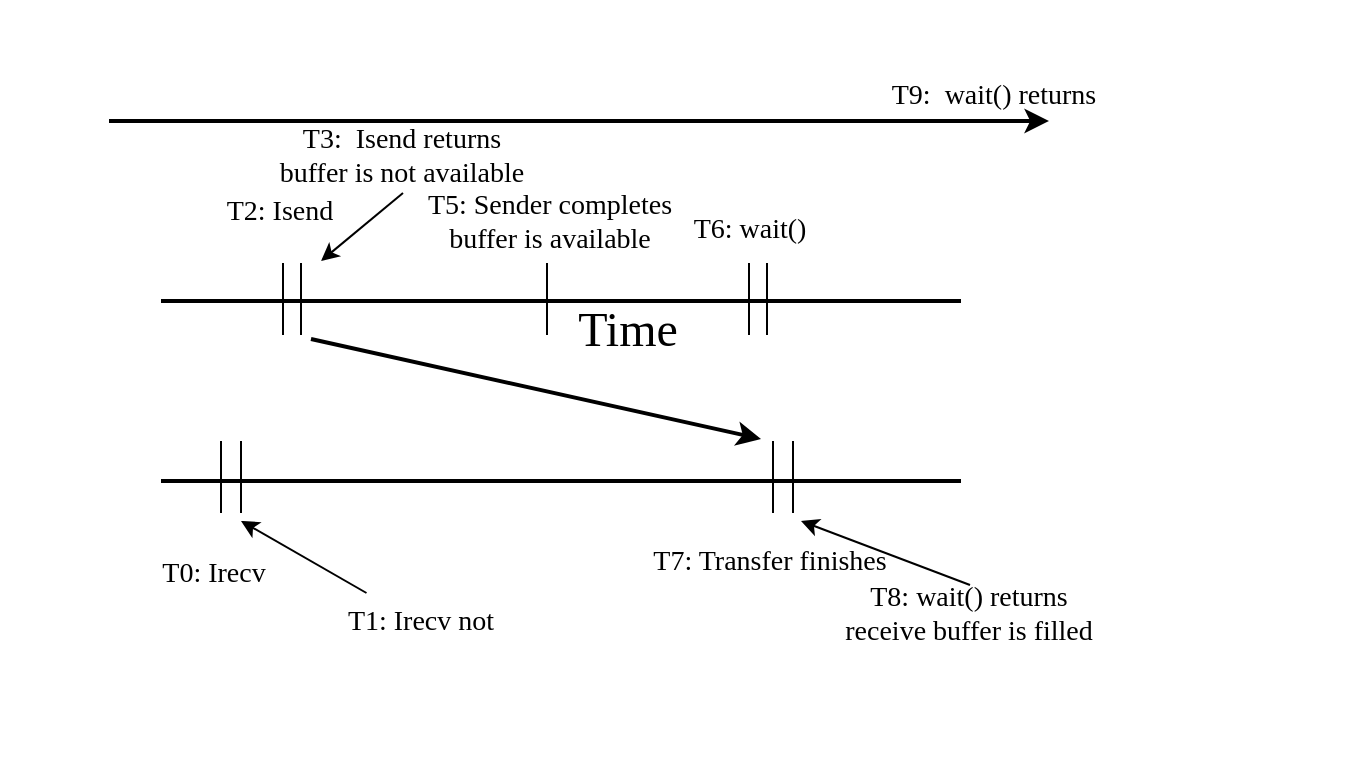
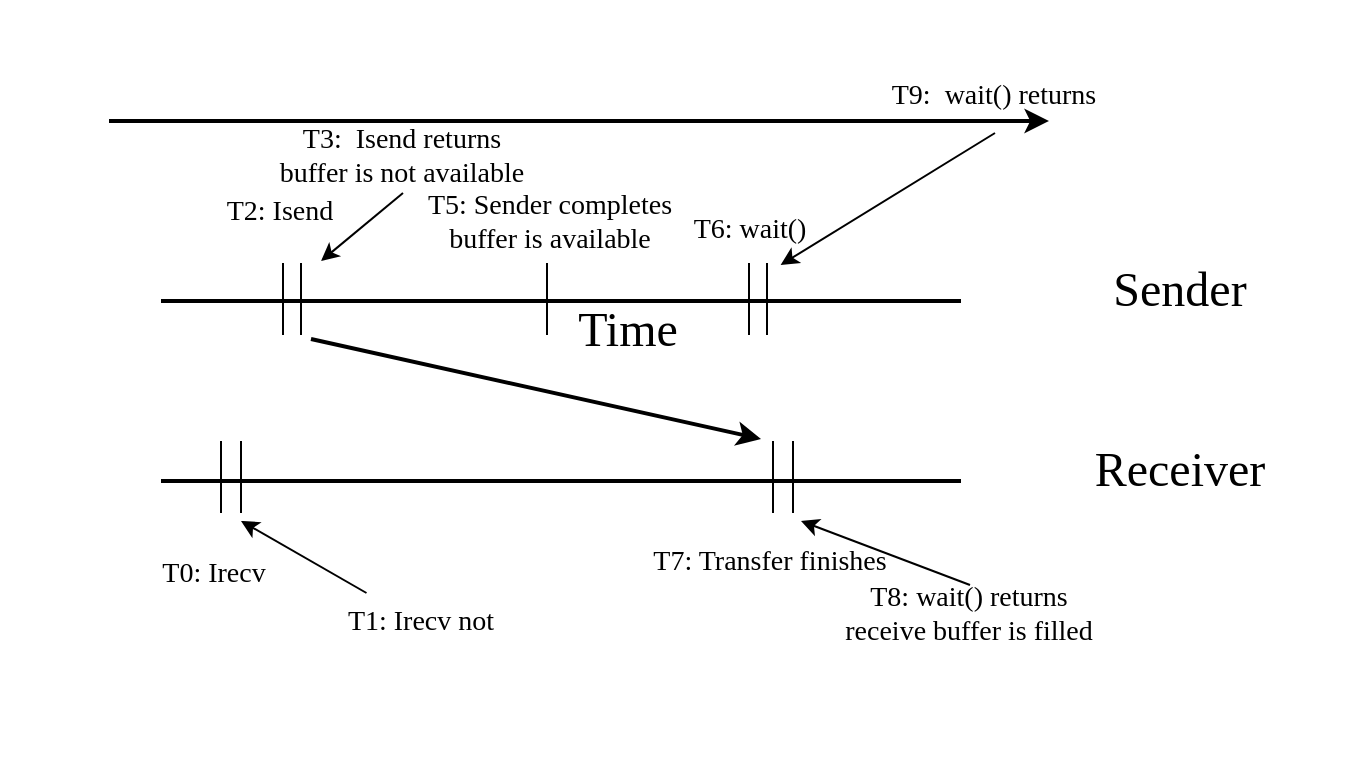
+ <mxCell id="30" value="" style="endArrow=classic;html=1;rounded=0;exitX=0.5;exitY=1;exitDx=0;exitDy=0;entryX=0.614;entryY=1.065;entryDx=0;entryDy=0;entryPerimeter=0;fontFamily=Times New Roman;" parent="1" source="29" target="27" edge="1"><mxGeometry width="50" height="50" relative="1" as="geometry"><mxPoint x="20" y="220" as="sourcePoint" /><mxPoint x="70" y="170" as="targetPoint" /></mxGeometry></mxCell>
+ <mxCell id="4" value="&lt;span style=&quot;font-size: 24px;&quot;&gt;Sender&lt;/span&gt;" style="text;html=1;strokeColor=none;fillColor=none;align=center;verticalAlign=middle;whiteSpace=wrap;rounded=0;fontFamily=Times New Roman;" parent="1" vertex="1"><mxGeometry x="545" y="130" width="90" height="30" as="geometry" /></mxCell>
+ <mxCell id="6" value="&lt;span style=&quot;font-size: 24px;&quot;&gt;Receiver&lt;/span&gt;" style="text;html=1;strokeColor=none;fillColor=none;align=center;verticalAlign=middle;whiteSpace=wrap;rounded=0;fontFamily=Times New Roman;" parent="1" vertex="1"><mxGeometry x="545" y="220" width="90" height="30" as="geometry" /></mxCell>
